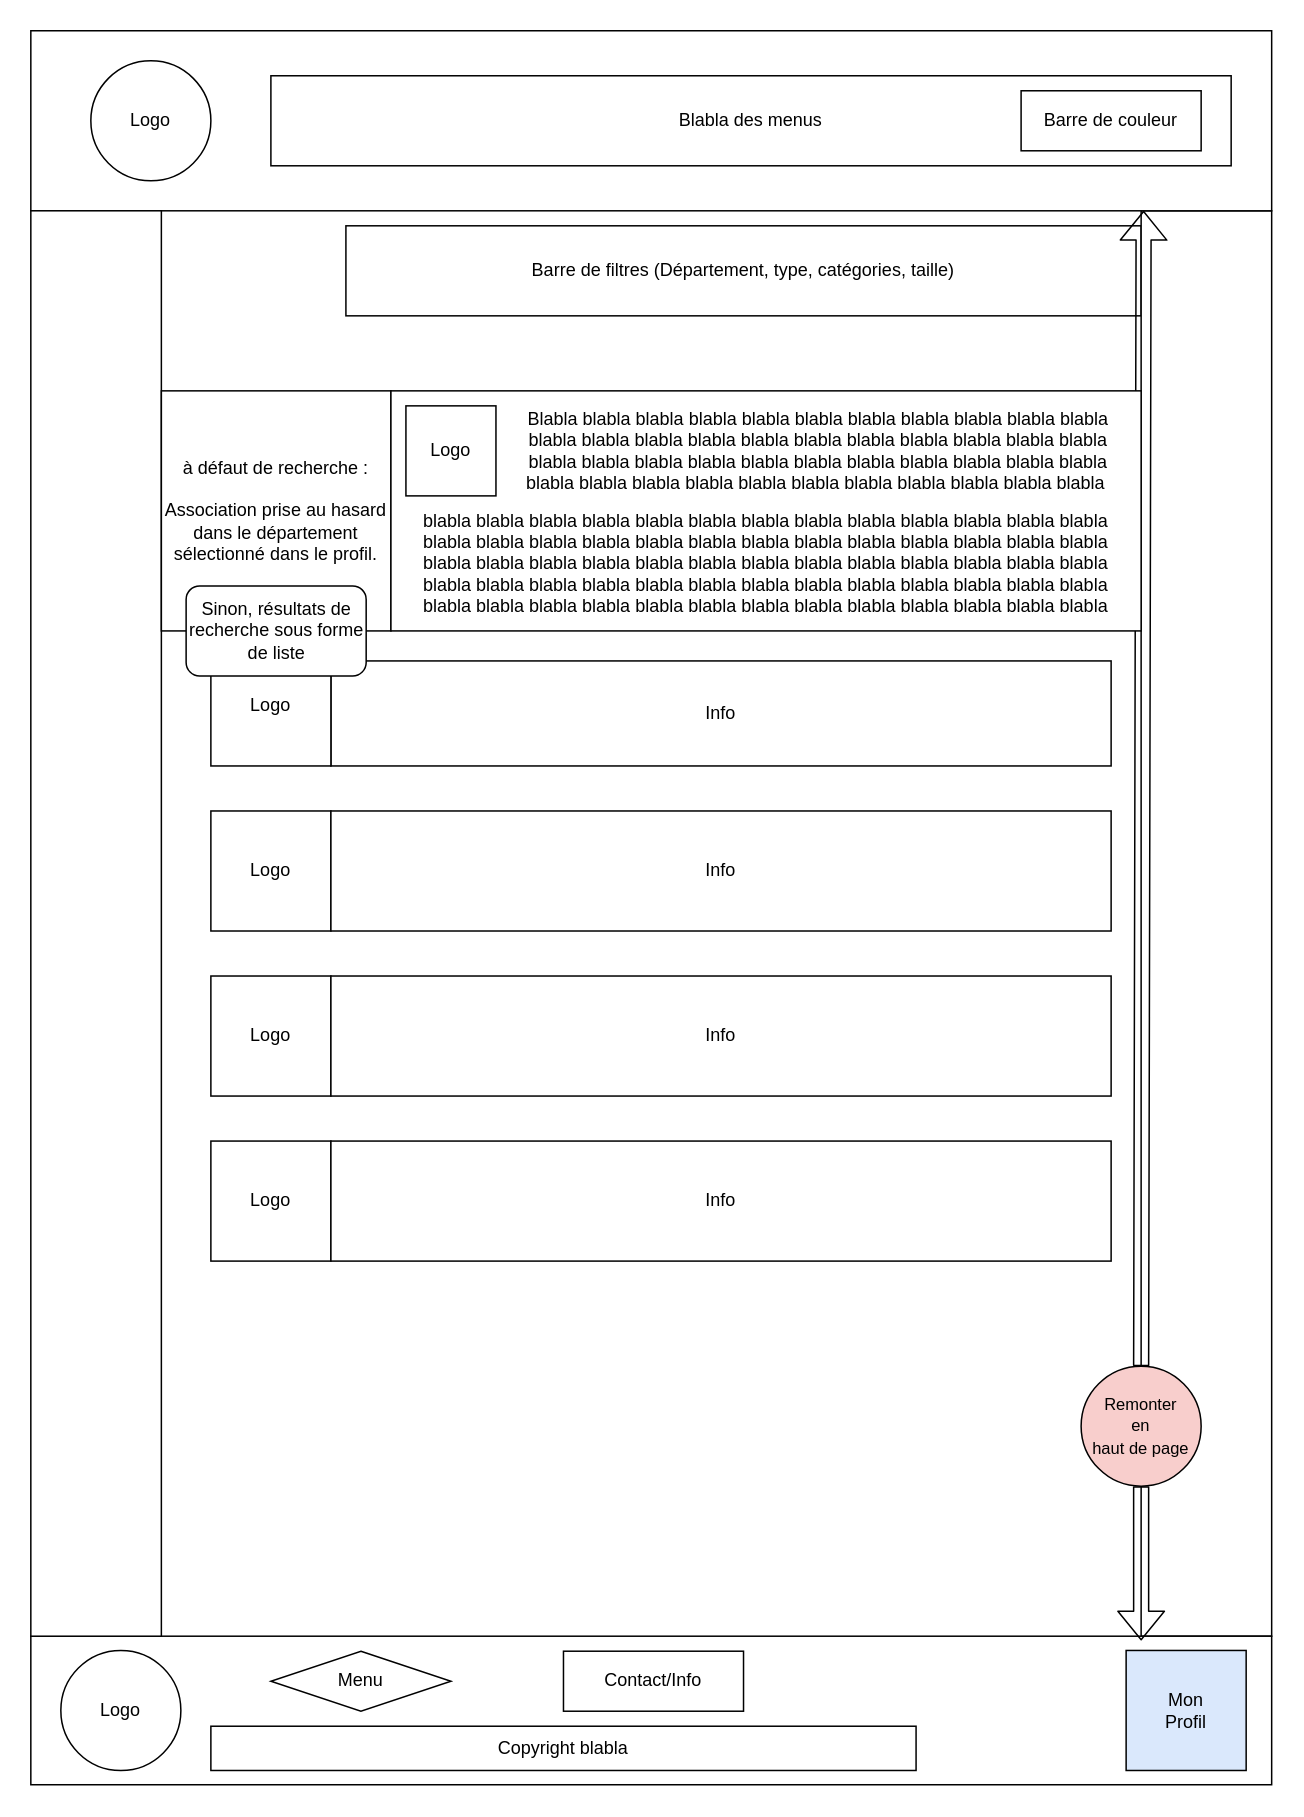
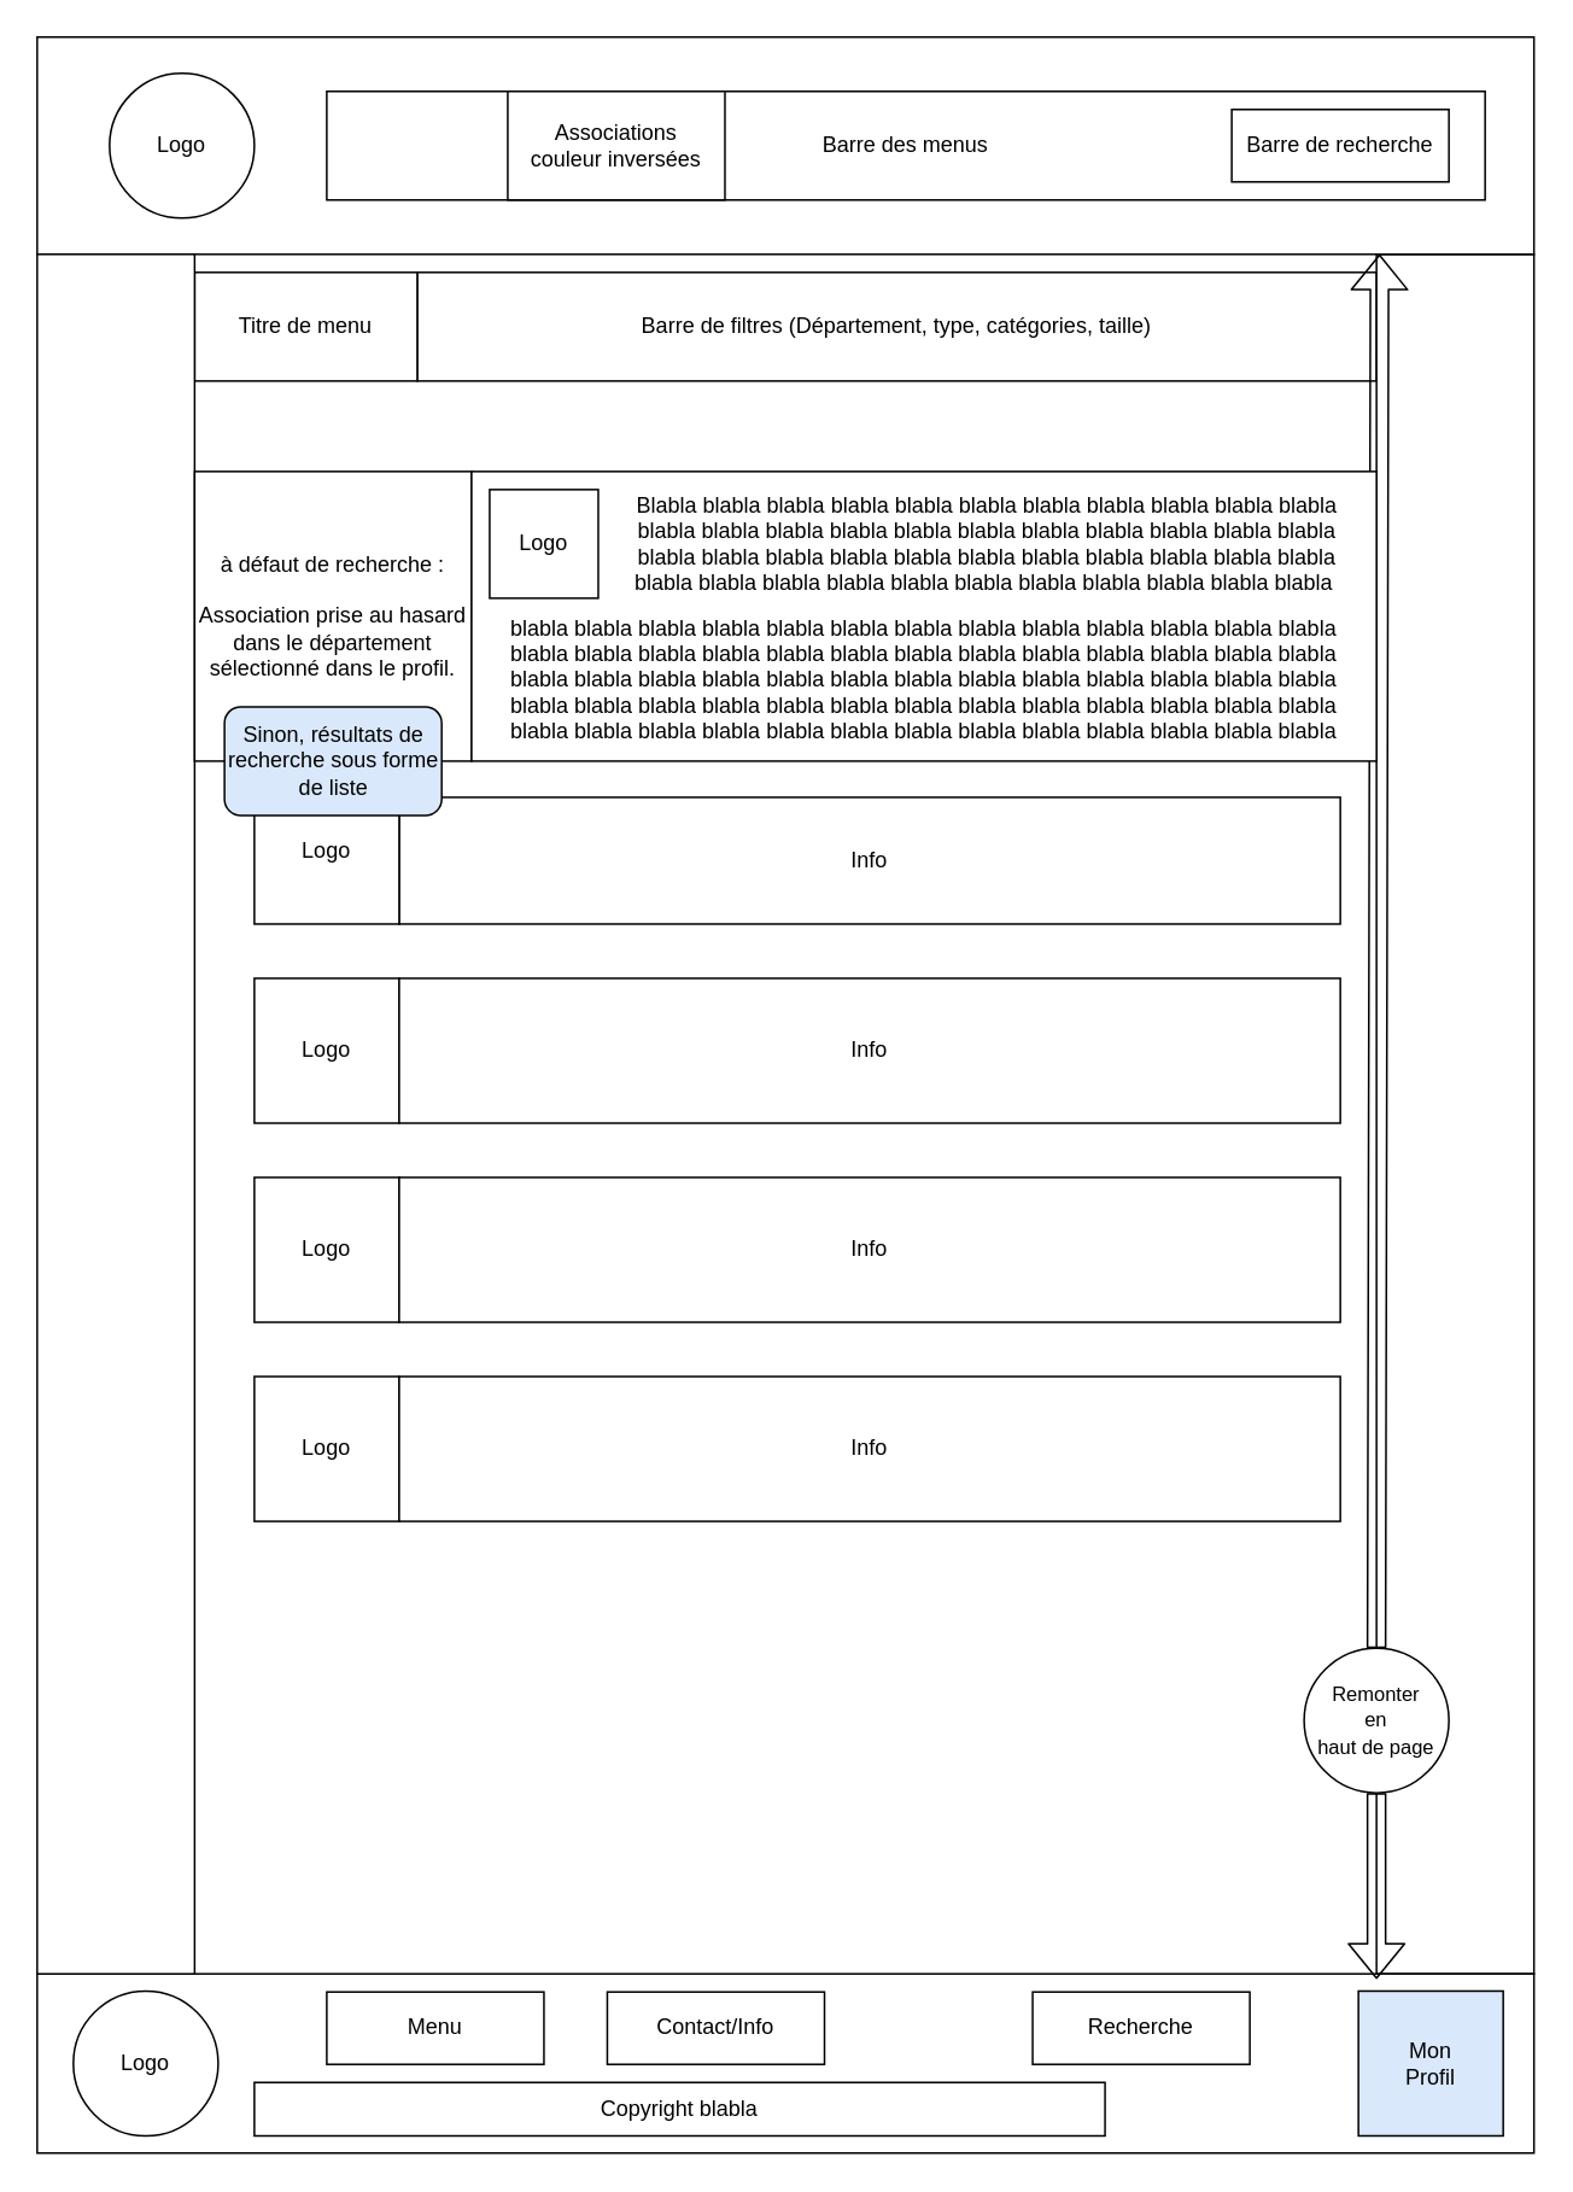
+ <mxCell id="22" value="Associations&lt;br&gt;couleur inversées" style="rounded=0;whiteSpace=wrap;html=1;" vertex="1" parent="1"><mxGeometry x="280" y="50" width="120" height="60" as="geometry" /></mxCell>
- <mxCell id="7" value="Blabla des menus" style="rounded=0;whiteSpace=wrap;html=1;" parent="1" vertex="1"><mxGeometry x="180" y="50" width="640" height="60" as="geometry" /></mxCell>
+ <mxCell id="7" value="Barre des menus" style="rounded=0;whiteSpace=wrap;html=1;" parent="1" vertex="1"><mxGeometry x="180" y="50" width="640" height="60" as="geometry" /></mxCell>
- <mxCell id="8" value="Barre de couleur" style="rounded=0;whiteSpace=wrap;html=1;" parent="1" vertex="1"><mxGeometry x="680" y="60" width="120" height="40" as="geometry" /></mxCell>
+ <mxCell id="8" value="Barre de recherche" style="rounded=0;whiteSpace=wrap;html=1;" parent="1" vertex="1"><mxGeometry x="680" y="60" width="120" height="40" as="geometry" /></mxCell>
+ <mxCell id="17" value="Titre de menu" style="rounded=0;whiteSpace=wrap;html=1;" parent="1" vertex="1"><mxGeometry x="107" y="150" width="123" height="60" as="geometry" /></mxCell>
- <mxCell id="28" value="&lt;div&gt;Sinon, résultats de recherche sous forme de liste&lt;/div&gt;" style="rounded=1;whiteSpace=wrap;html=1;" vertex="1" parent="1"><mxGeometry x="123.5" y="390" width="120" height="60" as="geometry" /></mxCell>
+ <mxCell id="28" value="&lt;div&gt;Sinon, résultats de recherche sous forme de liste&lt;/div&gt;" style="rounded=1;whiteSpace=wrap;html=1;fillColor=#dae8fc;" vertex="1" parent="1"><mxGeometry x="123.5" y="390" width="120" height="60" as="geometry" /></mxCell>
- <mxCell id="18" value="&lt;font style=&quot;font-size: 11px&quot;&gt;Remonter&lt;br&gt;en&lt;br&gt;haut de page&lt;/font&gt;" style="ellipse;whiteSpace=wrap;html=1;aspect=fixed;fillColor=#f8cecc;" parent="1" vertex="1"><mxGeometry x="720" y="910" width="80" height="80" as="geometry" /></mxCell>
+ <mxCell id="18" value="&lt;font style=&quot;font-size: 11px&quot;&gt;Remonter&lt;br&gt;en&lt;br&gt;haut de page&lt;/font&gt;" style="ellipse;whiteSpace=wrap;html=1;aspect=fixed;" parent="1" vertex="1"><mxGeometry x="720" y="910" width="80" height="80" as="geometry" /></mxCell>
- <mxCell id="14" value="Menu" style="rhombus;whiteSpace=wrap;html=1;" parent="1" vertex="1"><mxGeometry x="180" y="1100" width="120" height="40" as="geometry" /></mxCell>
+ <mxCell id="14" value="Menu" style="rounded=0;whiteSpace=wrap;html=1;" parent="1" vertex="1"><mxGeometry x="180" y="1100" width="120" height="40" as="geometry" /></mxCell>
- <mxCell id="15" value="Contact/Info" style="rounded=0;whiteSpace=wrap;html=1;" parent="1" vertex="1"><mxGeometry x="375" y="1100" width="120" height="40" as="geometry" /></mxCell>
+ <mxCell id="15" value="Contact/Info" style="rounded=0;whiteSpace=wrap;html=1;" parent="1" vertex="1"><mxGeometry x="335" y="1100" width="120" height="40" as="geometry" /></mxCell>
+ <mxCell id="16" value="Recherche" style="rounded=0;whiteSpace=wrap;html=1;" parent="1" vertex="1"><mxGeometry x="570" y="1100" width="120" height="40" as="geometry" /></mxCell>
